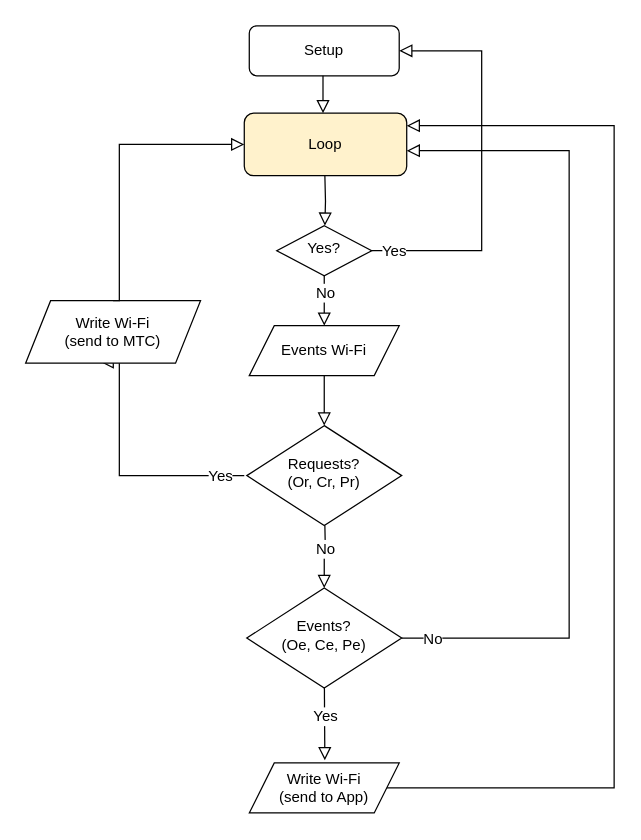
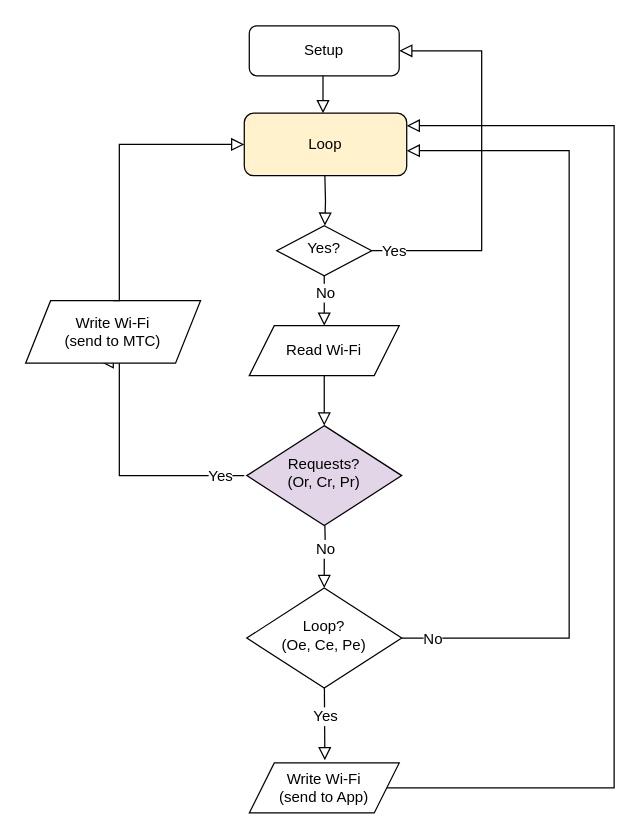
- <mxCell id="8" value="Events Wi-Fi" style="shape=parallelogram;perimeter=parallelogramPerimeter;whiteSpace=wrap;html=1;fixedSize=1;" vertex="1" parent="1"><mxGeometry x="199" y="260" width="120" height="40" as="geometry" /></mxCell>
+ <mxCell id="8" value="Read Wi-Fi" style="shape=parallelogram;perimeter=parallelogramPerimeter;whiteSpace=wrap;html=1;fixedSize=1;" vertex="1" parent="1"><mxGeometry x="199" y="260" width="120" height="40" as="geometry" /></mxCell>
- <mxCell id="19" value="Requests?&lt;div&gt;(Or, Cr, Pr)&lt;/div&gt;" style="rhombus;whiteSpace=wrap;html=1;shadow=0;fontFamily=Helvetica;fontSize=12;align=center;strokeWidth=1;spacing=6;spacingTop=-4;" vertex="1" parent="1"><mxGeometry x="197" y="340" width="124" height="80" as="geometry" /></mxCell>
+ <mxCell id="19" value="Requests?&lt;div&gt;(Or, Cr, Pr)&lt;/div&gt;" style="rhombus;whiteSpace=wrap;html=1;shadow=0;fontFamily=Helvetica;fontSize=12;align=center;strokeWidth=1;spacing=6;spacingTop=-4;fillColor=#e1d5e7;" vertex="1" parent="1"><mxGeometry x="197" y="340" width="124" height="80" as="geometry" /></mxCell>
- <mxCell id="20" value="Events?&lt;div&gt;(Oe, Ce, Pe)&lt;/div&gt;" style="rhombus;whiteSpace=wrap;html=1;shadow=0;fontFamily=Helvetica;fontSize=12;align=center;strokeWidth=1;spacing=6;spacingTop=-4;" vertex="1" parent="1"><mxGeometry x="197" y="470" width="124" height="80" as="geometry" /></mxCell>
+ <mxCell id="20" value="Loop?&lt;div&gt;(Oe, Ce, Pe)&lt;/div&gt;" style="rhombus;whiteSpace=wrap;html=1;shadow=0;fontFamily=Helvetica;fontSize=12;align=center;strokeWidth=1;spacing=6;spacingTop=-4;" vertex="1" parent="1"><mxGeometry x="197" y="470" width="124" height="80" as="geometry" /></mxCell>
